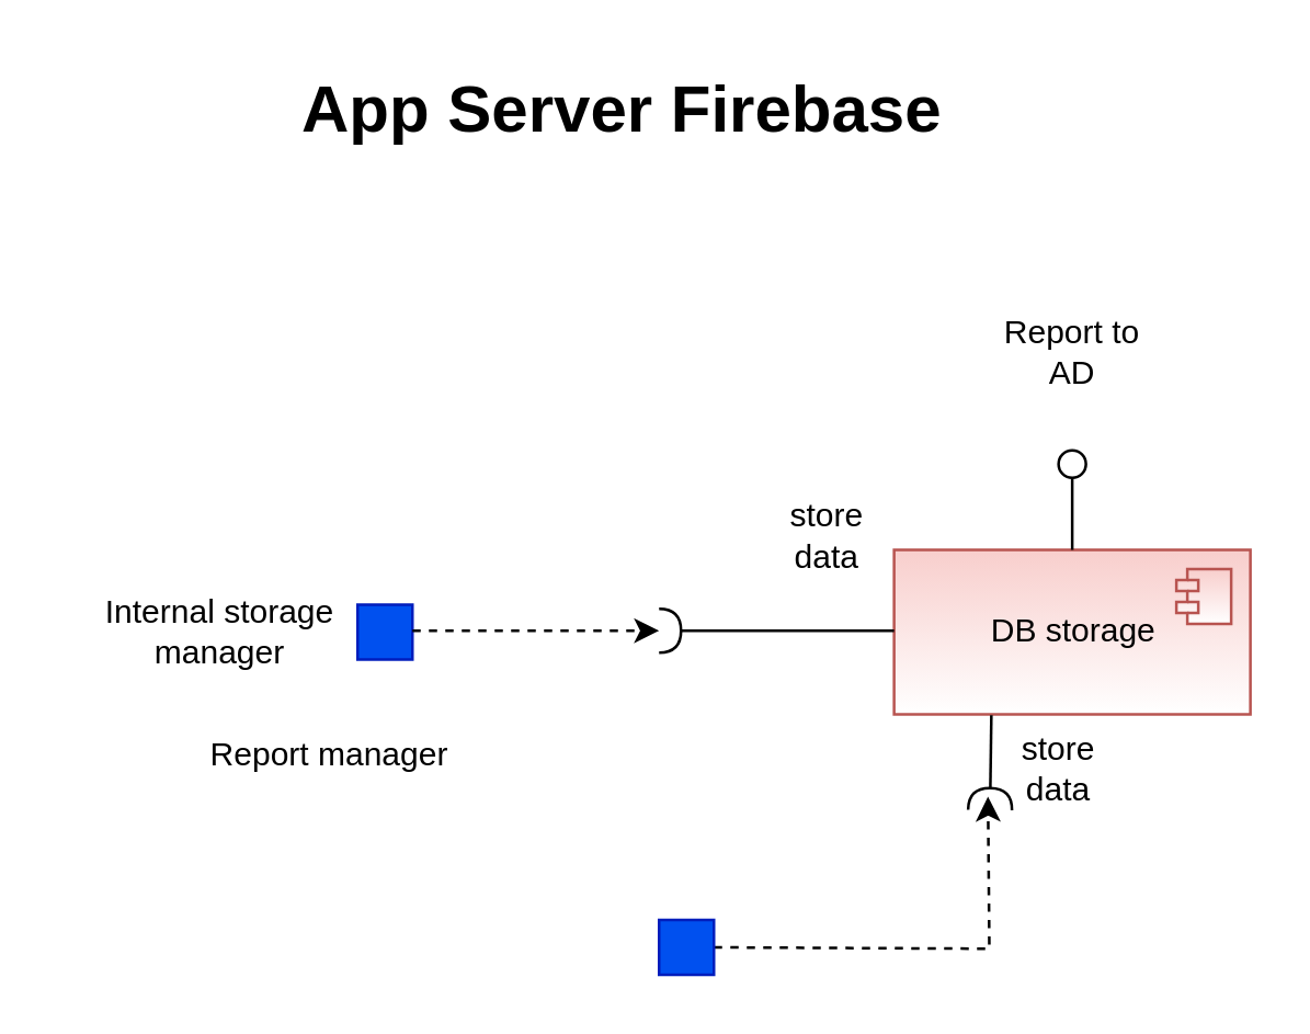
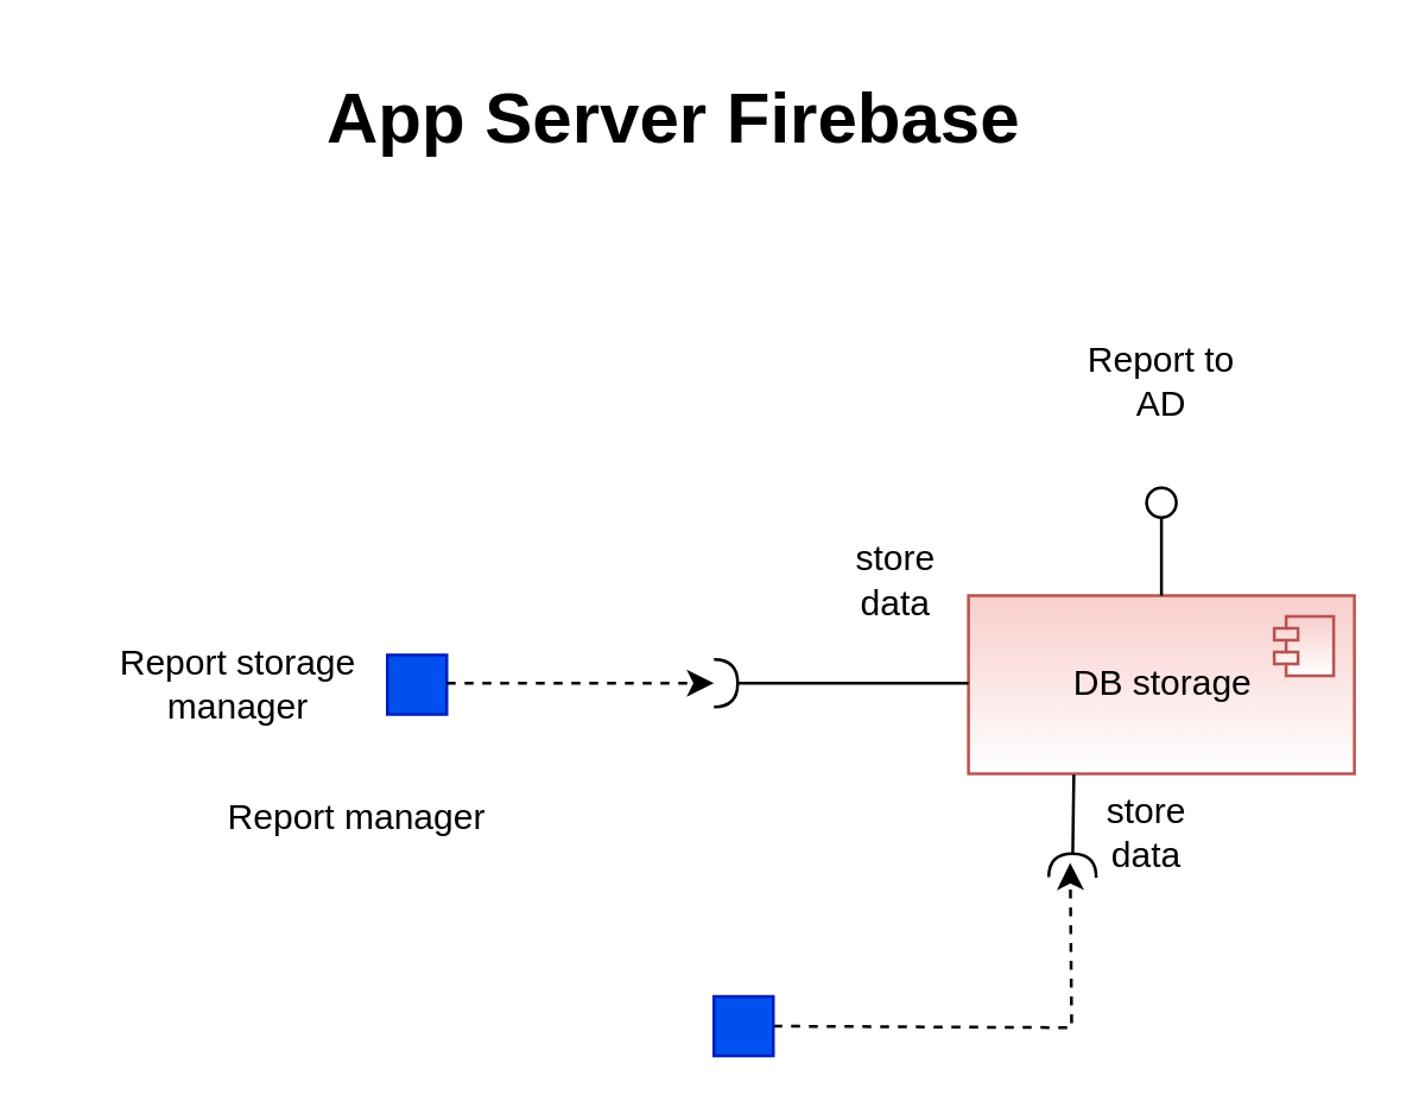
- <mxCell id="14" value="&lt;span&gt;Internal storage manager&lt;/span&gt;" style="text;html=1;strokeColor=none;fillColor=none;align=center;verticalAlign=middle;whiteSpace=wrap;rounded=0;" parent="1" vertex="1"><mxGeometry x="20" y="215" width="120" height="30" as="geometry" /></mxCell>
+ <mxCell id="14" value="&lt;span&gt;Report storage manager&lt;/span&gt;" style="text;html=1;strokeColor=none;fillColor=none;align=center;verticalAlign=middle;whiteSpace=wrap;rounded=0;" parent="1" vertex="1"><mxGeometry x="20" y="215" width="120" height="30" as="geometry" /></mxCell>
